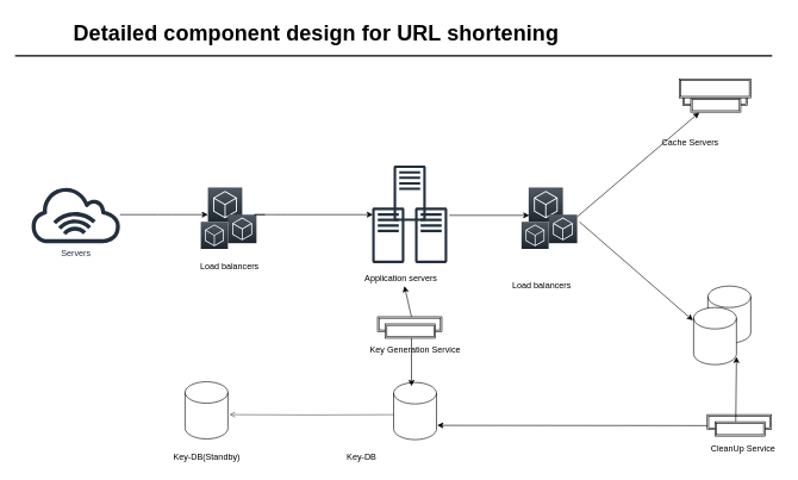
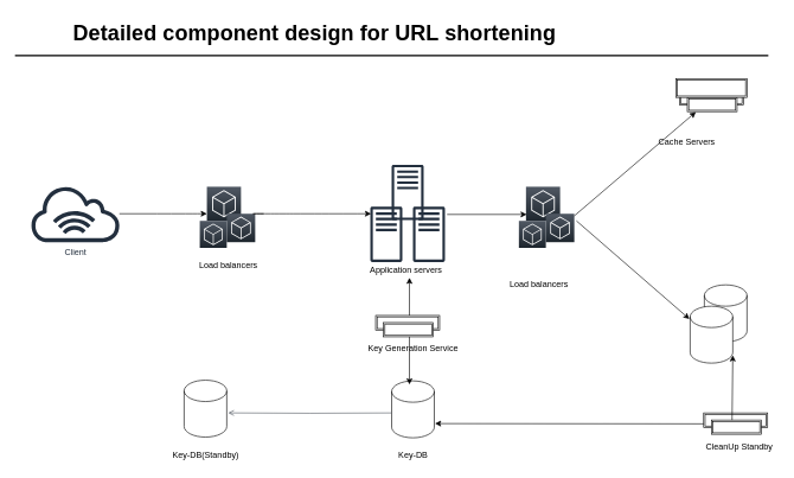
- <mxCell id="4" value="Servers" style="outlineConnect=0;fontColor=#232F3E;gradientColor=none;fillColor=#232F3E;strokeColor=none;dashed=0;verticalLabelPosition=bottom;verticalAlign=top;align=center;html=1;fontSize=12;fontStyle=0;aspect=fixed;pointerEvents=1;shape=mxgraph.aws4.internet_alt1;" vertex="1" parent="1"><mxGeometry x="40" y="260" width="130" height="80" as="geometry" /></mxCell>
+ <mxCell id="4" value="Client" style="outlineConnect=0;fontColor=#232F3E;gradientColor=none;fillColor=#232F3E;strokeColor=none;dashed=0;verticalLabelPosition=bottom;verticalAlign=top;align=center;html=1;fontSize=12;fontStyle=0;aspect=fixed;pointerEvents=1;shape=mxgraph.aws4.internet_alt1;" vertex="1" parent="1"><mxGeometry x="40" y="260" width="130" height="80" as="geometry" /></mxCell>
- <mxCell id="12" value="Application servers" style="text;html=1;align=center;verticalAlign=middle;resizable=0;points=[];autosize=1;" vertex="1" parent="1"><mxGeometry x="500" y="380" width="120" height="20" as="geometry" /></mxCell>
+ <mxCell id="12" value="Application servers" style="text;html=1;align=center;verticalAlign=middle;resizable=0;points=[];autosize=1;" vertex="1" parent="1"><mxGeometry x="510" y="370" width="120" height="20" as="geometry" /></mxCell>
- <mxCell id="34" value="CleanUp Service" style="text;html=1;align=center;verticalAlign=middle;resizable=0;points=[];autosize=1;" vertex="1" parent="1"><mxGeometry x="984" y="618" width="110" height="20" as="geometry" /></mxCell>
+ <mxCell id="34" value="CleanUp Standby" style="text;html=1;align=center;verticalAlign=middle;resizable=0;points=[];autosize=1;" vertex="1" parent="1"><mxGeometry x="984" y="618" width="110" height="20" as="geometry" /></mxCell>
- <mxCell id="40" value="Key-DB" style="text;html=1;align=center;verticalAlign=middle;resizable=0;points=[];autosize=1;" vertex="1" parent="1"><mxGeometry x="475" y="630" width="60" height="20" as="geometry" /></mxCell>
+ <mxCell id="40" value="Key-DB" style="text;html=1;align=center;verticalAlign=middle;resizable=0;points=[];autosize=1;" vertex="1" parent="1"><mxGeometry x="550" y="630" width="60" height="20" as="geometry" /></mxCell>
